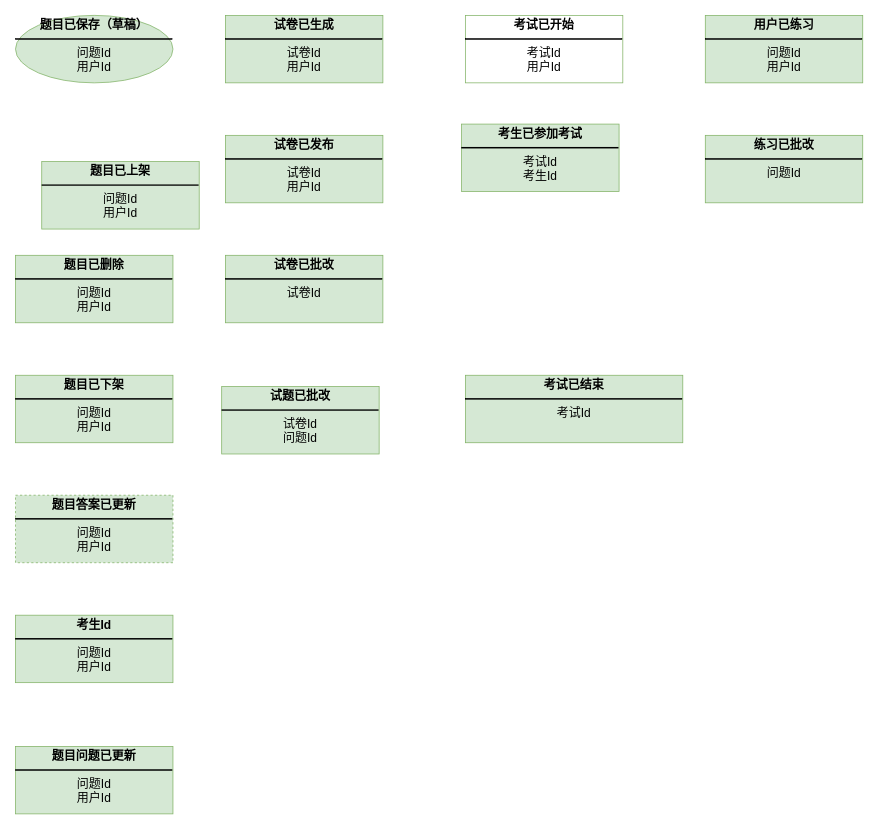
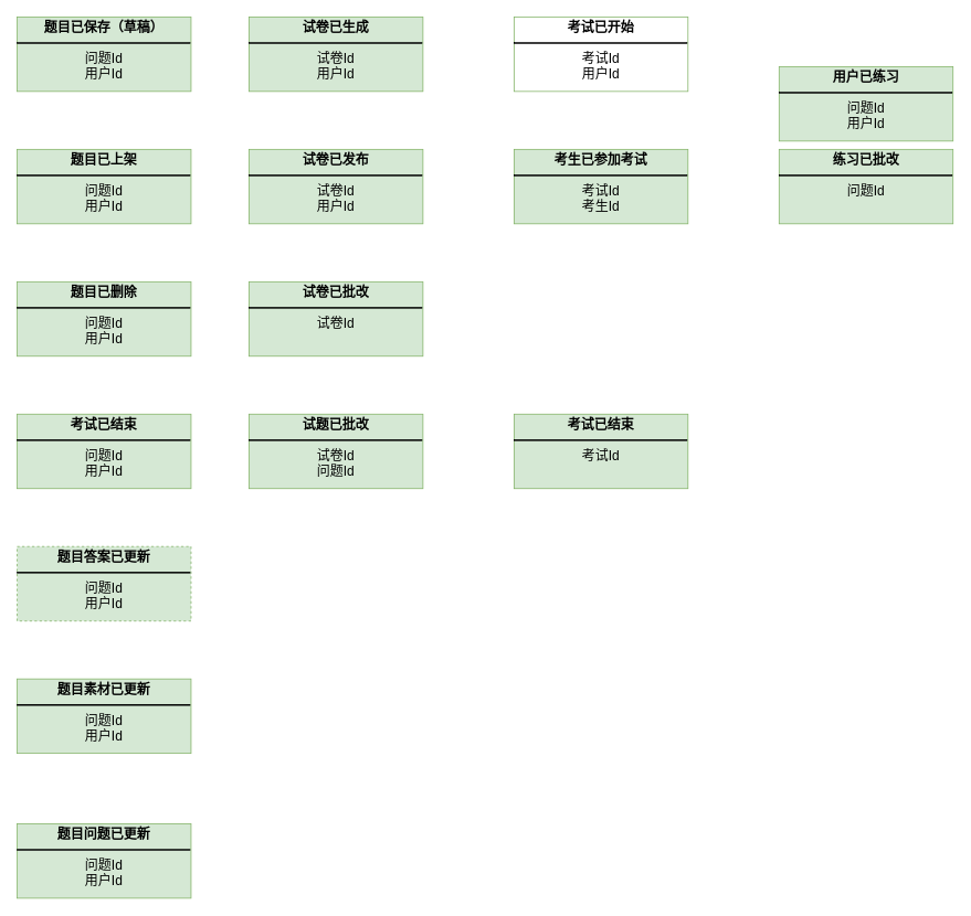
- <mxCell id="2" value="&lt;p style=&quot;margin: 4px 0px 0px;&quot;&gt;&lt;b&gt;题目已保存（草稿）&lt;/b&gt;&lt;/p&gt;&lt;hr style=&quot;border-style:solid;&quot;&gt;&lt;div style=&quot;height:2px;&quot;&gt;问题Id&lt;br&gt;用户Id&lt;/div&gt;" style="ellipse;verticalAlign=top;align=center;overflow=fill;html=1;whiteSpace=wrap;fillColor=#d5e8d4;strokeColor=#82b366;fontSize=16;spacingLeft=13;" vertex="1" parent="1"><mxGeometry x="20" y="20" width="210" height="90" as="geometry" /></mxCell>
+ <mxCell id="2" value="&lt;p style=&quot;margin: 4px 0px 0px;&quot;&gt;&lt;b&gt;题目已保存（草稿）&lt;/b&gt;&lt;/p&gt;&lt;hr style=&quot;border-style:solid;&quot;&gt;&lt;div style=&quot;height:2px;&quot;&gt;问题Id&lt;br&gt;用户Id&lt;/div&gt;" style="verticalAlign=top;align=center;overflow=fill;html=1;whiteSpace=wrap;fillColor=#d5e8d4;strokeColor=#82b366;fontSize=16;spacingLeft=13;" vertex="1" parent="1"><mxGeometry x="20" y="20" width="210" height="90" as="geometry" /></mxCell>
- <mxCell id="14" value="&lt;p style=&quot;margin: 4px 0px 0px;&quot;&gt;&lt;b&gt;用户已练习&lt;/b&gt;&lt;/p&gt;&lt;hr style=&quot;border-style:solid;&quot;&gt;&lt;div style=&quot;height:2px;&quot;&gt;问题Id&lt;br&gt;用户Id&lt;/div&gt;" style="verticalAlign=top;align=center;overflow=fill;html=1;whiteSpace=wrap;fillColor=#d5e8d4;strokeColor=#82b366;fontSize=16;spacingLeft=13;" vertex="1" parent="1"><mxGeometry x="940" y="20" width="210" height="90" as="geometry" /></mxCell>
+ <mxCell id="14" value="&lt;p style=&quot;margin: 4px 0px 0px;&quot;&gt;&lt;b&gt;用户已练习&lt;/b&gt;&lt;/p&gt;&lt;hr style=&quot;border-style:solid;&quot;&gt;&lt;div style=&quot;height:2px;&quot;&gt;问题Id&lt;br&gt;用户Id&lt;/div&gt;" style="verticalAlign=top;align=center;overflow=fill;html=1;whiteSpace=wrap;fillColor=#d5e8d4;strokeColor=#82b366;fontSize=16;spacingLeft=13;" vertex="1" parent="1"><mxGeometry x="940" y="80" width="210" height="90" as="geometry" /></mxCell>
- <mxCell id="13" value="&lt;p style=&quot;margin: 4px 0px 0px;&quot;&gt;&lt;b&gt;考生已参加考试&lt;/b&gt;&lt;/p&gt;&lt;hr style=&quot;border-style:solid;&quot;&gt;&lt;div style=&quot;height:2px;&quot;&gt;考试Id&lt;br&gt;考生Id&lt;/div&gt;" style="verticalAlign=top;align=center;overflow=fill;html=1;whiteSpace=wrap;fillColor=#d5e8d4;strokeColor=#82b366;fontSize=16;spacingLeft=13;" vertex="1" parent="1"><mxGeometry x="615" y="165" width="210" height="90" as="geometry" /></mxCell>
+ <mxCell id="13" value="&lt;p style=&quot;margin: 4px 0px 0px;&quot;&gt;&lt;b&gt;考生已参加考试&lt;/b&gt;&lt;/p&gt;&lt;hr style=&quot;border-style:solid;&quot;&gt;&lt;div style=&quot;height:2px;&quot;&gt;考试Id&lt;br&gt;考生Id&lt;/div&gt;" style="verticalAlign=top;align=center;overflow=fill;html=1;whiteSpace=wrap;fillColor=#d5e8d4;strokeColor=#82b366;fontSize=16;spacingLeft=13;" vertex="1" parent="1"><mxGeometry x="620" y="180" width="210" height="90" as="geometry" /></mxCell>
- <mxCell id="6" value="&lt;p style=&quot;margin: 4px 0px 0px;&quot;&gt;&lt;b&gt;题目已上架&lt;/b&gt;&lt;/p&gt;&lt;hr style=&quot;border-style:solid;&quot;&gt;&lt;div style=&quot;height:2px;&quot;&gt;问题Id&lt;br&gt;用户Id&lt;/div&gt;" style="verticalAlign=top;align=center;overflow=fill;html=1;whiteSpace=wrap;fillColor=#d5e8d4;strokeColor=#82b366;fontSize=16;spacingLeft=13;" vertex="1" parent="1"><mxGeometry x="55" y="215" width="210" height="90" as="geometry" /></mxCell>
+ <mxCell id="6" value="&lt;p style=&quot;margin: 4px 0px 0px;&quot;&gt;&lt;b&gt;题目已上架&lt;/b&gt;&lt;/p&gt;&lt;hr style=&quot;border-style:solid;&quot;&gt;&lt;div style=&quot;height:2px;&quot;&gt;问题Id&lt;br&gt;用户Id&lt;/div&gt;" style="verticalAlign=top;align=center;overflow=fill;html=1;whiteSpace=wrap;fillColor=#d5e8d4;strokeColor=#82b366;fontSize=16;spacingLeft=13;" vertex="1" parent="1"><mxGeometry x="20" y="180" width="210" height="90" as="geometry" /></mxCell>
- <mxCell id="8" value="&lt;p style=&quot;margin: 4px 0px 0px;&quot;&gt;&lt;b&gt;题目已下架&lt;/b&gt;&lt;/p&gt;&lt;hr style=&quot;border-style:solid;&quot;&gt;&lt;div style=&quot;height:2px;&quot;&gt;问题Id&lt;br&gt;用户Id&lt;/div&gt;" style="verticalAlign=top;align=center;overflow=fill;html=1;whiteSpace=wrap;fillColor=#d5e8d4;strokeColor=#82b366;fontSize=16;spacingLeft=13;" vertex="1" parent="1"><mxGeometry x="20" y="500" width="210" height="90" as="geometry" /></mxCell>
+ <mxCell id="8" value="&lt;p style=&quot;margin: 4px 0px 0px;&quot;&gt;&lt;b&gt;考试已结束&lt;/b&gt;&lt;/p&gt;&lt;hr style=&quot;border-style:solid;&quot;&gt;&lt;div style=&quot;height:2px;&quot;&gt;问题Id&lt;br&gt;用户Id&lt;/div&gt;" style="verticalAlign=top;align=center;overflow=fill;html=1;whiteSpace=wrap;fillColor=#d5e8d4;strokeColor=#82b366;fontSize=16;spacingLeft=13;" vertex="1" parent="1"><mxGeometry x="20" y="500" width="210" height="90" as="geometry" /></mxCell>
- <mxCell id="12" value="&lt;p style=&quot;margin: 4px 0px 0px;&quot;&gt;&lt;b&gt;考试已结束&lt;/b&gt;&lt;/p&gt;&lt;hr style=&quot;border-style:solid;&quot;&gt;&lt;div style=&quot;height:2px;&quot;&gt;考试Id&lt;br&gt;&lt;/div&gt;" style="verticalAlign=top;align=center;overflow=fill;html=1;whiteSpace=wrap;fillColor=#d5e8d4;strokeColor=#82b366;fontSize=16;spacingLeft=13;" vertex="1" parent="1"><mxGeometry x="620" y="500" width="290" height="90" as="geometry" /></mxCell>
+ <mxCell id="12" value="&lt;p style=&quot;margin: 4px 0px 0px;&quot;&gt;&lt;b&gt;考试已结束&lt;/b&gt;&lt;/p&gt;&lt;hr style=&quot;border-style:solid;&quot;&gt;&lt;div style=&quot;height:2px;&quot;&gt;考试Id&lt;br&gt;&lt;/div&gt;" style="verticalAlign=top;align=center;overflow=fill;html=1;whiteSpace=wrap;fillColor=#d5e8d4;strokeColor=#82b366;fontSize=16;spacingLeft=13;" vertex="1" parent="1"><mxGeometry x="620" y="500" width="210" height="90" as="geometry" /></mxCell>
- <mxCell id="17" value="&lt;p style=&quot;margin: 4px 0px 0px;&quot;&gt;&lt;b&gt;试题已批改&lt;/b&gt;&lt;/p&gt;&lt;hr style=&quot;border-style:solid;&quot;&gt;&lt;div style=&quot;height:2px;&quot;&gt;试卷Id&lt;br&gt;问题Id&lt;/div&gt;" style="verticalAlign=top;align=center;overflow=fill;html=1;whiteSpace=wrap;fillColor=#d5e8d4;strokeColor=#82b366;fontSize=16;spacingLeft=13;" vertex="1" parent="1"><mxGeometry x="295" y="515" width="210" height="90" as="geometry" /></mxCell>
+ <mxCell id="17" value="&lt;p style=&quot;margin: 4px 0px 0px;&quot;&gt;&lt;b&gt;试题已批改&lt;/b&gt;&lt;/p&gt;&lt;hr style=&quot;border-style:solid;&quot;&gt;&lt;div style=&quot;height:2px;&quot;&gt;试卷Id&lt;br&gt;问题Id&lt;/div&gt;" style="verticalAlign=top;align=center;overflow=fill;html=1;whiteSpace=wrap;fillColor=#d5e8d4;strokeColor=#82b366;fontSize=16;spacingLeft=13;" vertex="1" parent="1"><mxGeometry x="300" y="500" width="210" height="90" as="geometry" /></mxCell>
- <mxCell id="7" value="&lt;p style=&quot;margin: 4px 0px 0px;&quot;&gt;&lt;b&gt;考生Id&lt;/b&gt;&lt;/p&gt;&lt;hr style=&quot;border-style:solid;&quot;&gt;&lt;div style=&quot;height:2px;&quot;&gt;问题Id&lt;br&gt;用户Id&lt;/div&gt;" style="verticalAlign=top;align=center;overflow=fill;html=1;whiteSpace=wrap;fillColor=#d5e8d4;strokeColor=#82b366;fontSize=16;spacingLeft=13;" vertex="1" parent="1"><mxGeometry x="20" y="820" width="210" height="90" as="geometry" /></mxCell>
+ <mxCell id="7" value="&lt;p style=&quot;margin: 4px 0px 0px;&quot;&gt;&lt;b&gt;题目素材已更新&lt;/b&gt;&lt;/p&gt;&lt;hr style=&quot;border-style:solid;&quot;&gt;&lt;div style=&quot;height:2px;&quot;&gt;问题Id&lt;br&gt;用户Id&lt;/div&gt;" style="verticalAlign=top;align=center;overflow=fill;html=1;whiteSpace=wrap;fillColor=#d5e8d4;strokeColor=#82b366;fontSize=16;spacingLeft=13;" vertex="1" parent="1"><mxGeometry x="20" y="820" width="210" height="90" as="geometry" /></mxCell>
